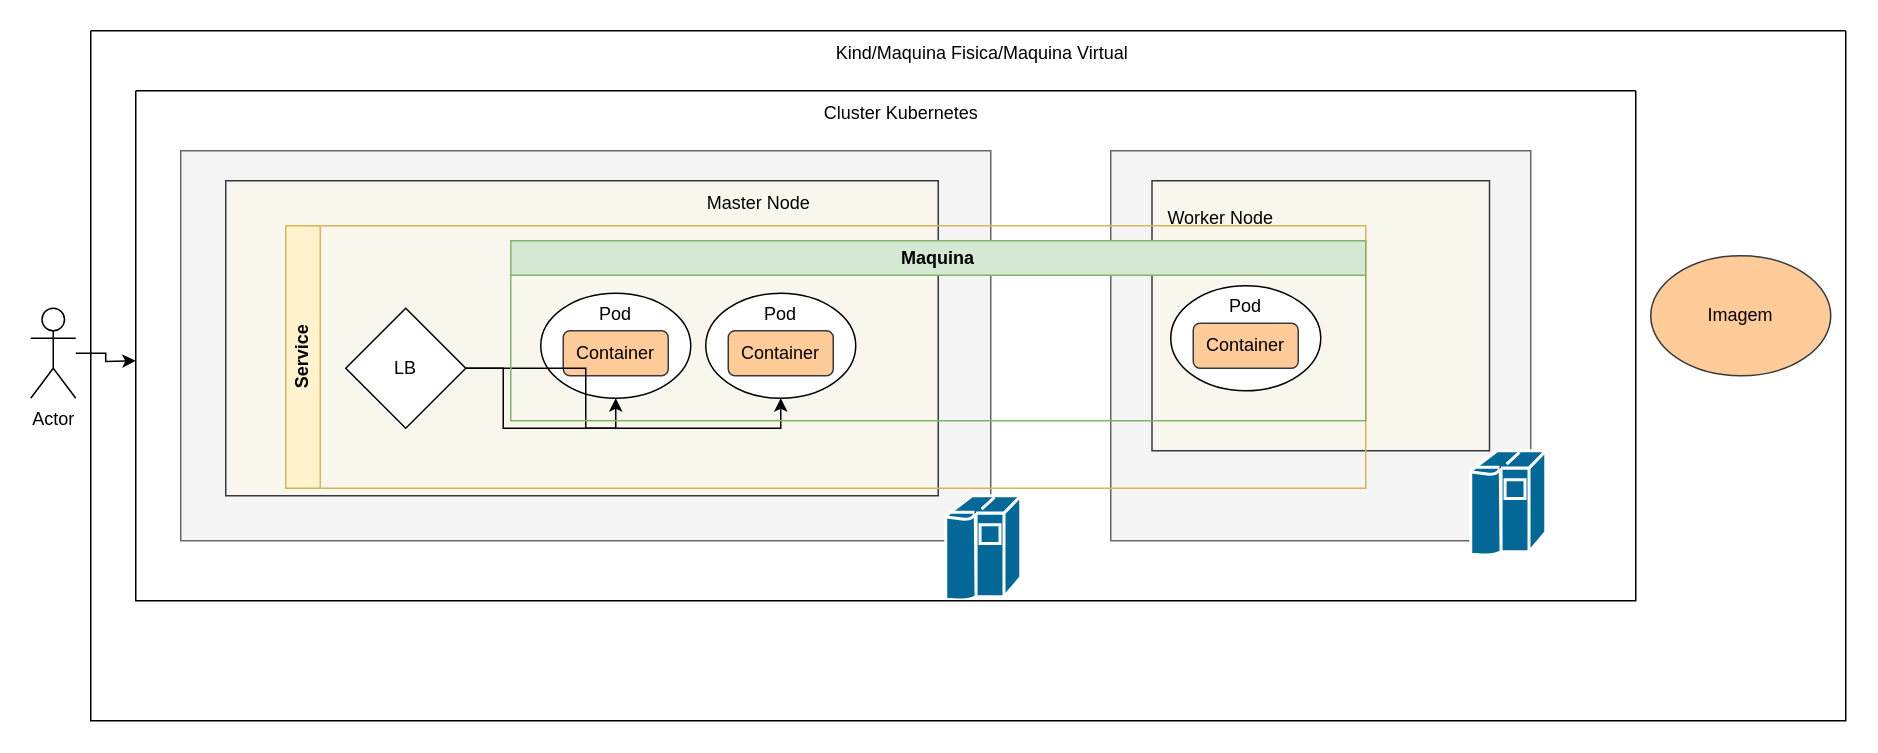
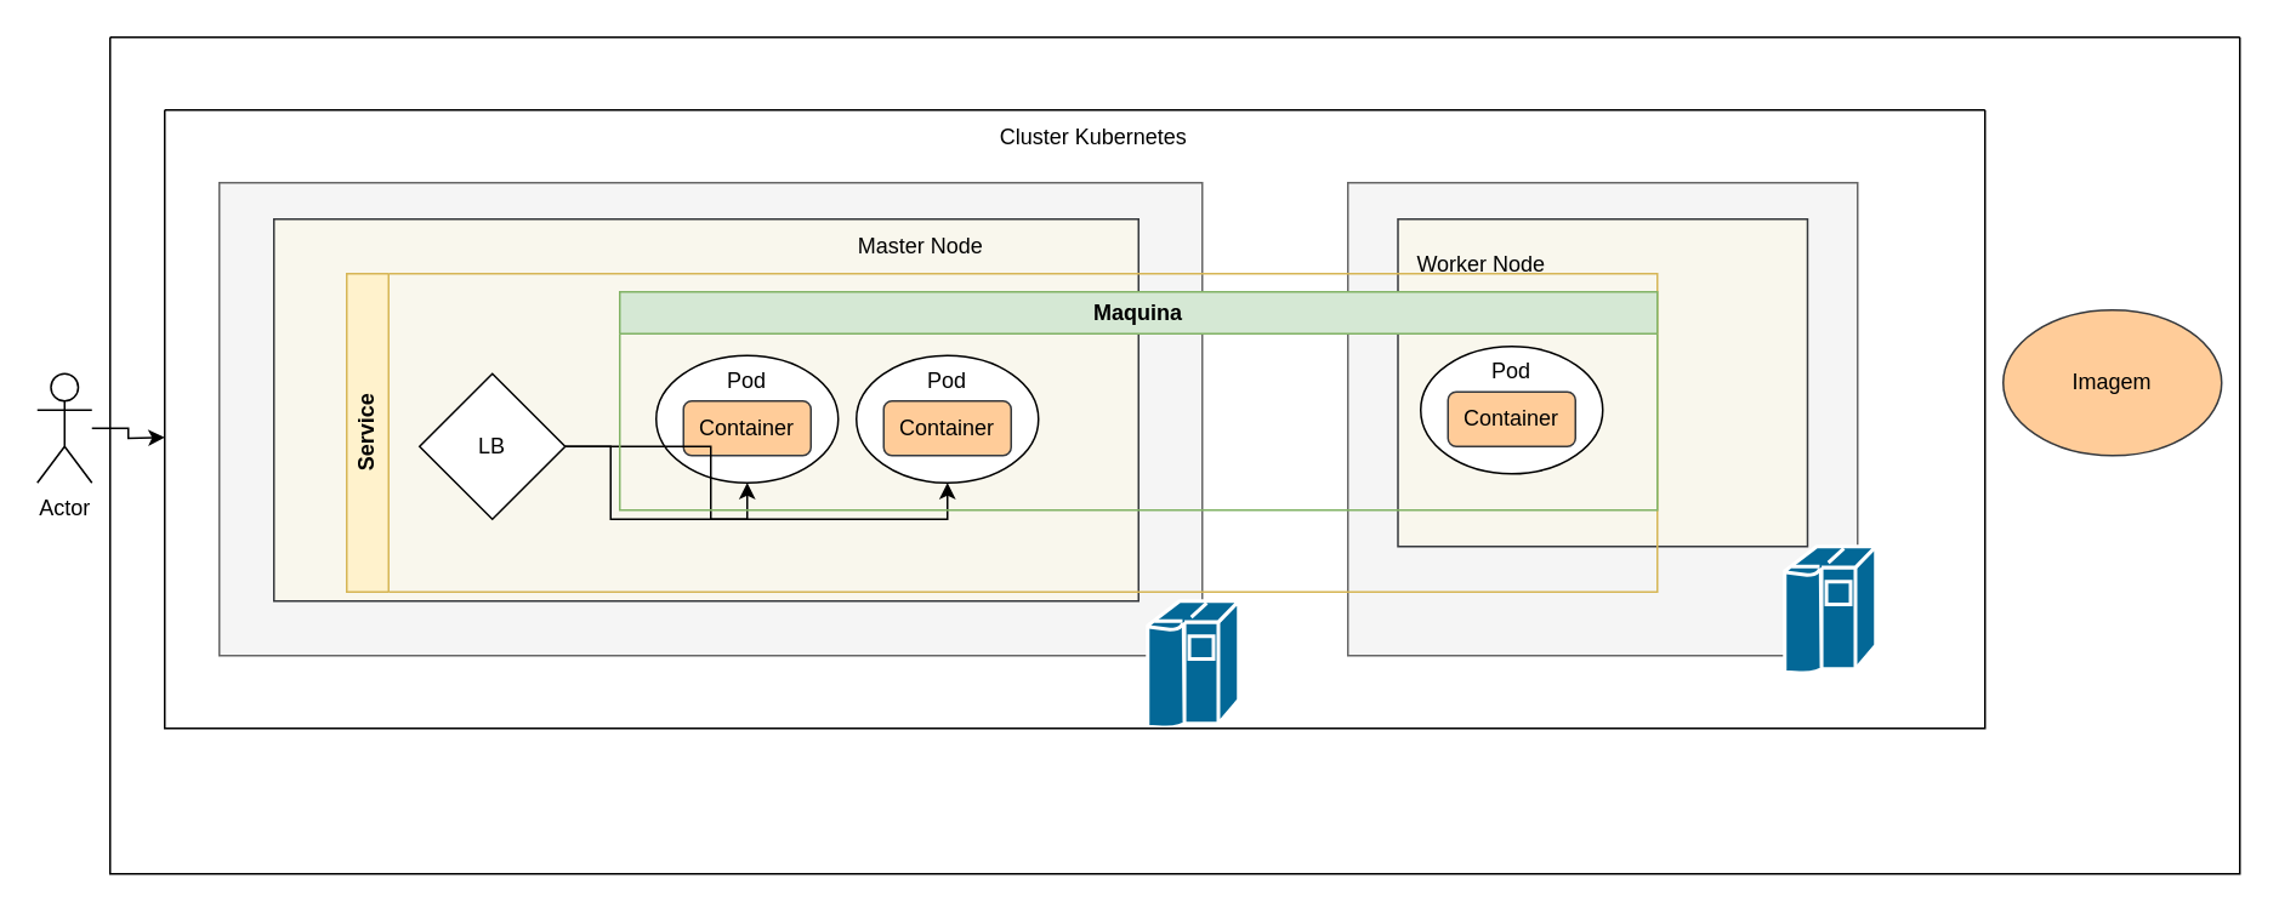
- <mxCell id="26" value="Kind/Maquina Fisica/Maquina Virtual" style="text;html=1;align=center;verticalAlign=middle;resizable=0;points=[];autosize=1;strokeColor=none;fillColor=none;" vertex="1" parent="25"><mxGeometry x="484" width="220" height="30" as="geometry" /></mxCell>
